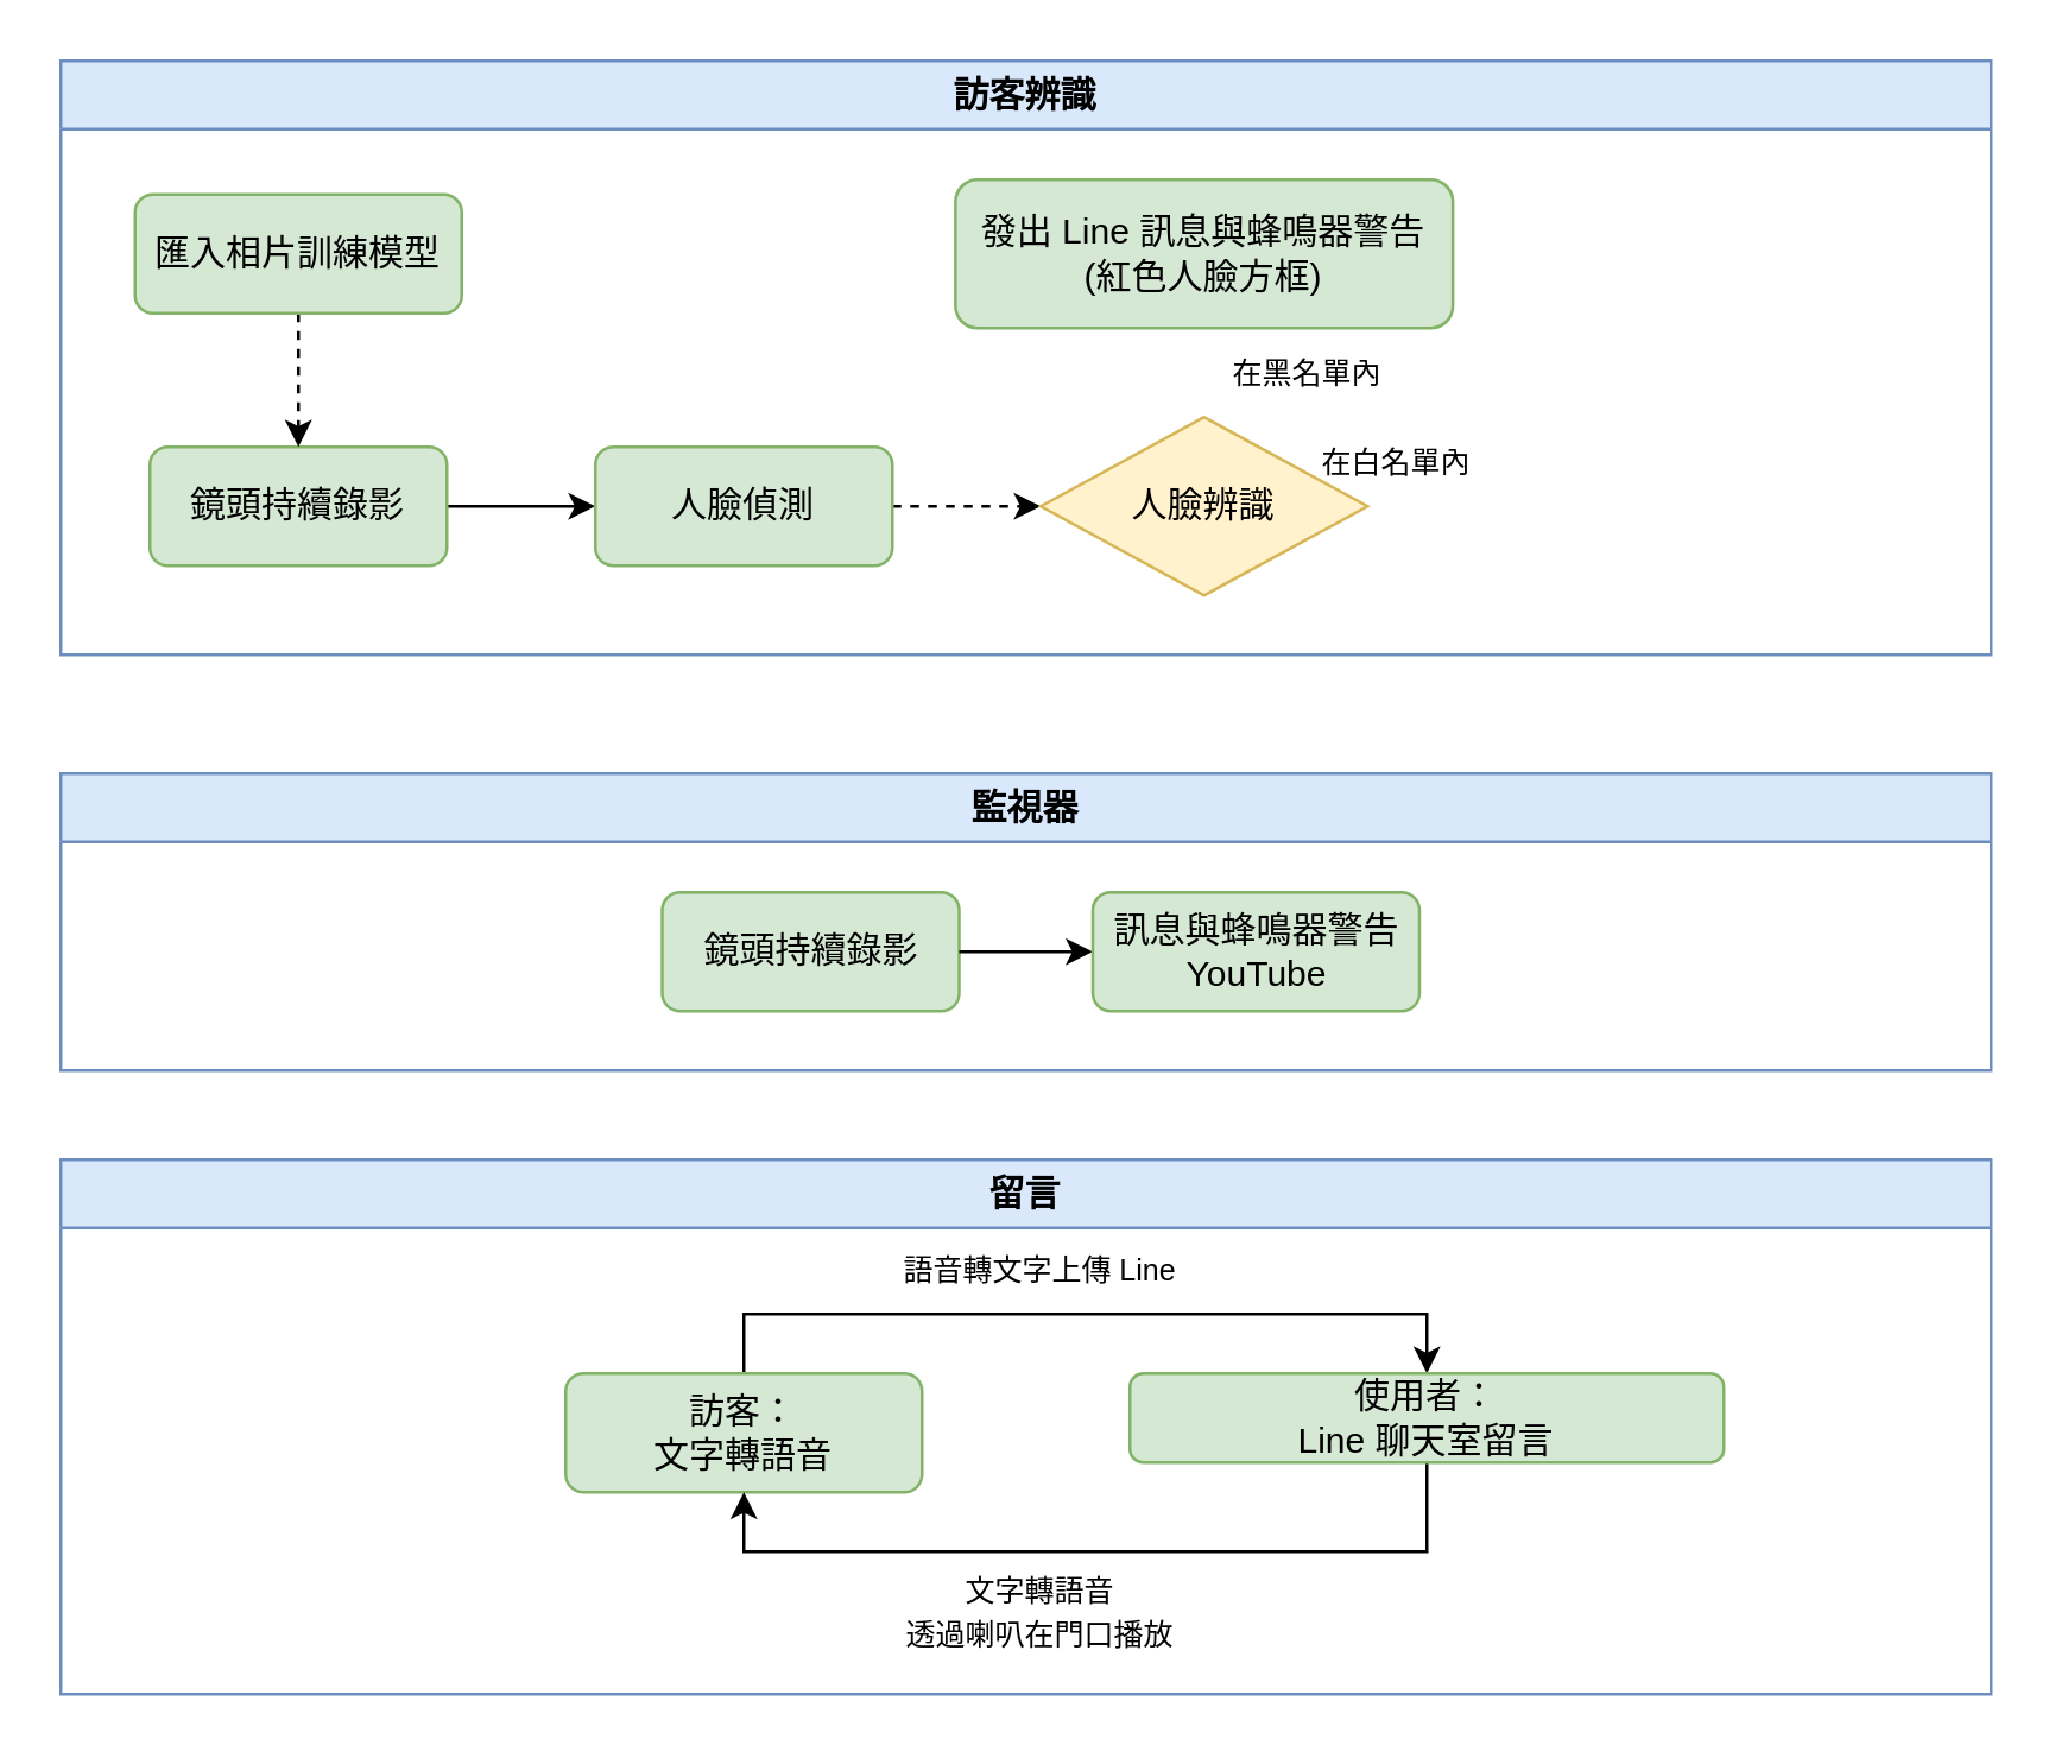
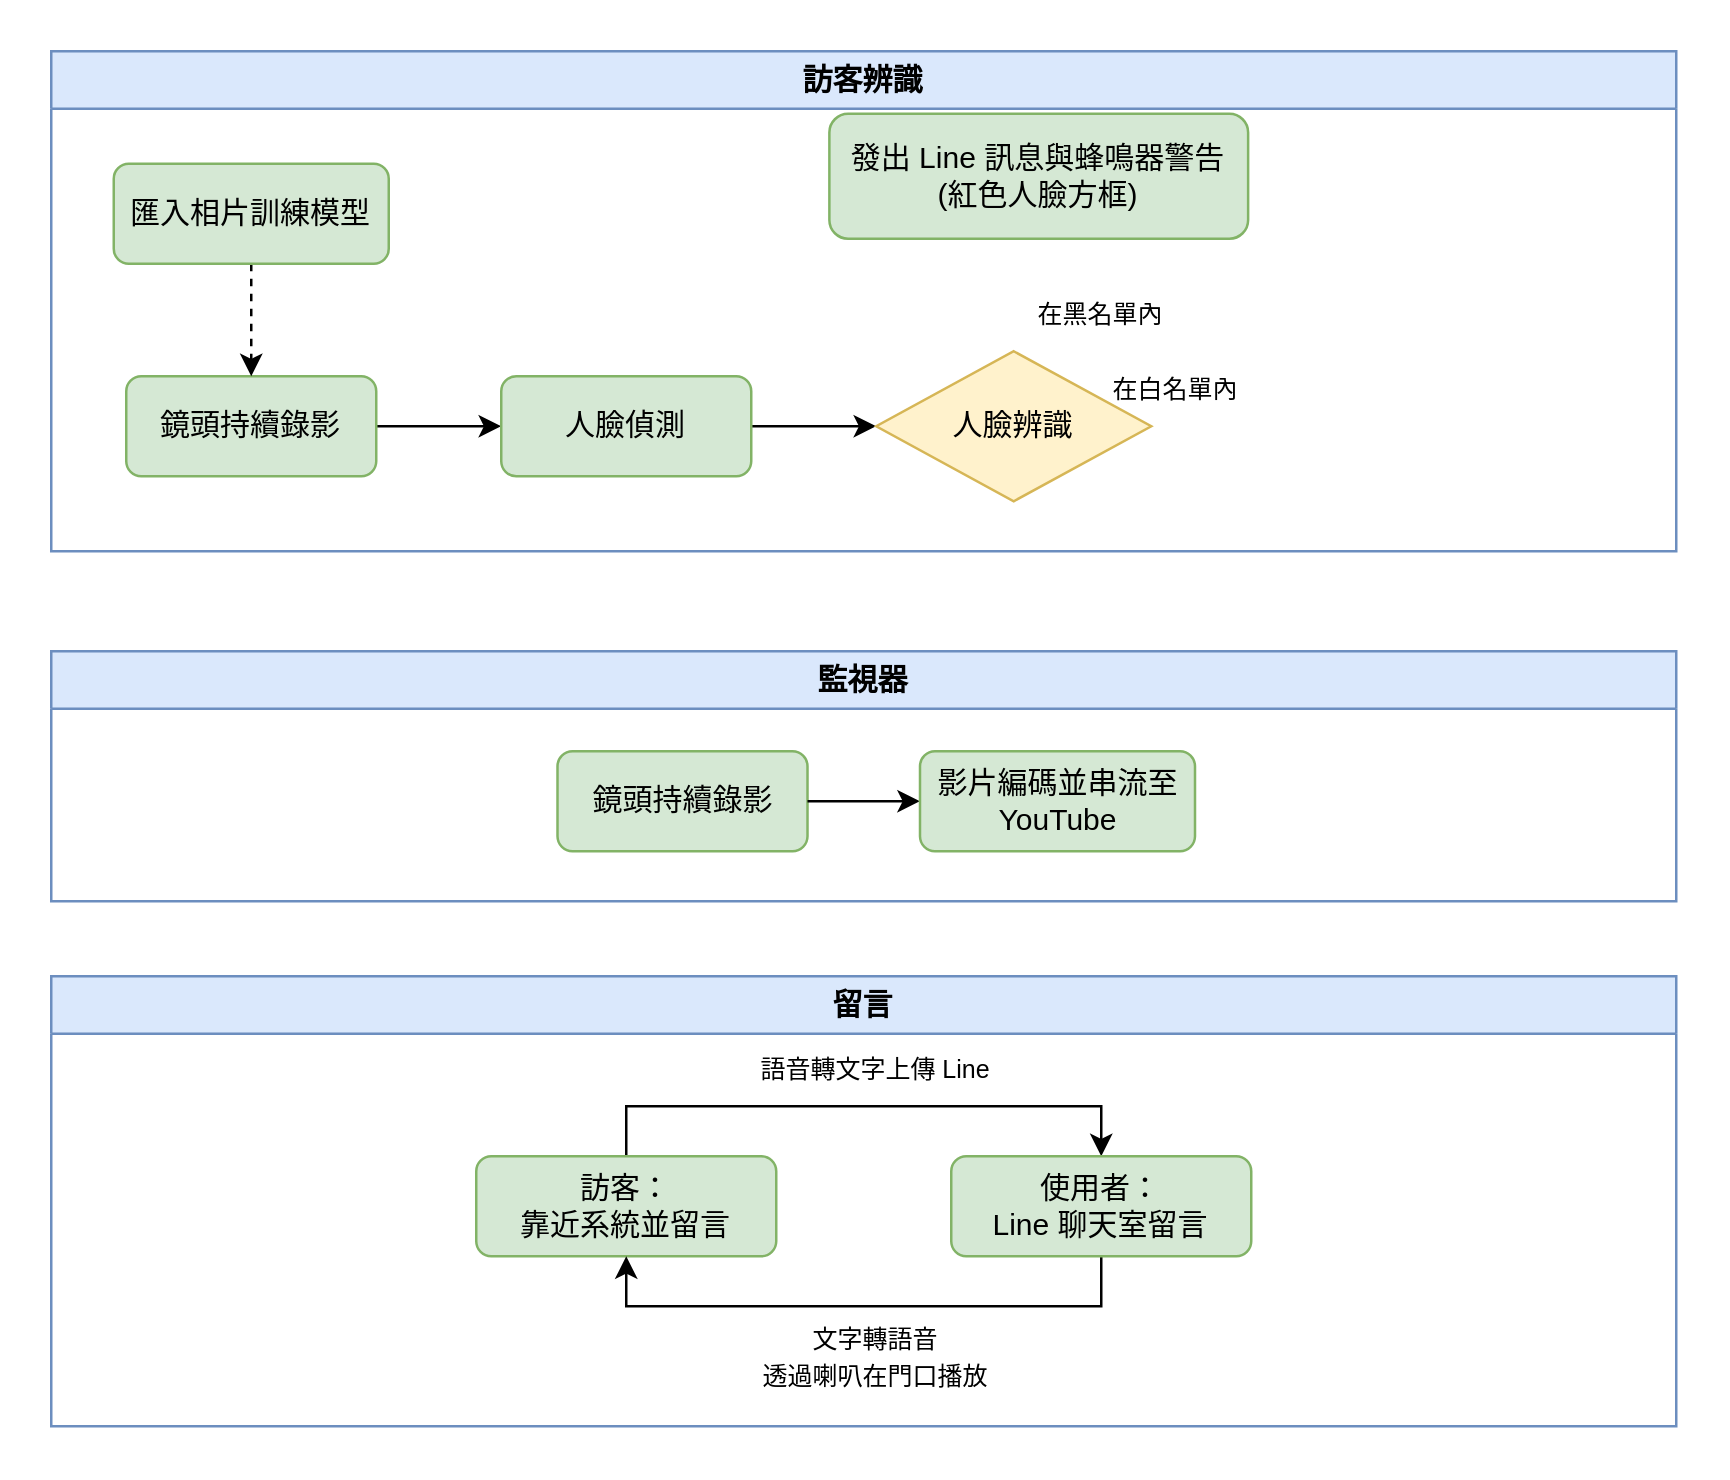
- <mxCell id="9" value="發出 Line 訊息與蜂鳴器警告&lt;div&gt;(紅色人臉方框)&lt;br&gt;&lt;/div&gt;" style="rounded=1;whiteSpace=wrap;html=1;fillColor=#d5e8d4;strokeColor=#82b366;" vertex="1" parent="1"><mxGeometry x="321.25" y="60" width="167.5" height="50" as="geometry" /></mxCell>
+ <mxCell id="9" value="發出 Line 訊息與蜂鳴器警告&lt;div&gt;(紅色人臉方框)&lt;br&gt;&lt;/div&gt;" style="rounded=1;whiteSpace=wrap;html=1;fillColor=#d5e8d4;strokeColor=#82b366;" vertex="1" parent="1"><mxGeometry x="331.25" y="45" width="167.5" height="50" as="geometry" /></mxCell>
- <mxCell id="4" style="edgeStyle=orthogonalEdgeStyle;rounded=0;orthogonalLoop=1;jettySize=auto;html=1;exitX=1;exitY=0.5;exitDx=0;exitDy=0;entryX=0;entryY=0.5;entryDx=0;entryDy=0;dashed=1;" edge="1" parent="1" source="5" target="8"><mxGeometry relative="1" as="geometry" /></mxCell>
+ <mxCell id="4" style="edgeStyle=orthogonalEdgeStyle;rounded=0;orthogonalLoop=1;jettySize=auto;html=1;exitX=1;exitY=0.5;exitDx=0;exitDy=0;entryX=0;entryY=0.5;entryDx=0;entryDy=0;" edge="1" parent="1" source="5" target="8"><mxGeometry relative="1" as="geometry" /></mxCell>
- <mxCell id="16" value="訊息與蜂鳴器警告 YouTube" style="rounded=1;whiteSpace=wrap;html=1;fillColor=#d5e8d4;strokeColor=#82b366;" vertex="1" parent="13"><mxGeometry x="347.5" y="40" width="110" height="40" as="geometry" /></mxCell>
+ <mxCell id="16" value="影片編碼並串流至 YouTube" style="rounded=1;whiteSpace=wrap;html=1;fillColor=#d5e8d4;strokeColor=#82b366;" vertex="1" parent="13"><mxGeometry x="347.5" y="40" width="110" height="40" as="geometry" /></mxCell>
- <mxCell id="21" value="使用者：&lt;div&gt;Line 聊天室留言&lt;/div&gt;" style="rounded=1;whiteSpace=wrap;html=1;fillColor=#d5e8d4;strokeColor=#82b366;" vertex="1" parent="17"><mxGeometry x="360" y="72" width="200" height="30" as="geometry" /></mxCell>
+ <mxCell id="21" value="使用者：&lt;div&gt;Line 聊天室留言&lt;/div&gt;" style="rounded=1;whiteSpace=wrap;html=1;fillColor=#d5e8d4;strokeColor=#82b366;" vertex="1" parent="17"><mxGeometry x="360" y="72" width="120" height="40" as="geometry" /></mxCell>
- <mxCell id="19" value="訪客：&lt;div&gt;文字轉語音&lt;/div&gt;" style="rounded=1;whiteSpace=wrap;html=1;fillColor=#d5e8d4;strokeColor=#82b366;" vertex="1" parent="17"><mxGeometry x="170" y="72" width="120" height="40" as="geometry" /></mxCell>
+ <mxCell id="19" value="訪客：&lt;div&gt;靠近系統並留言&lt;/div&gt;" style="rounded=1;whiteSpace=wrap;html=1;fillColor=#d5e8d4;strokeColor=#82b366;" vertex="1" parent="17"><mxGeometry x="170" y="72" width="120" height="40" as="geometry" /></mxCell>
